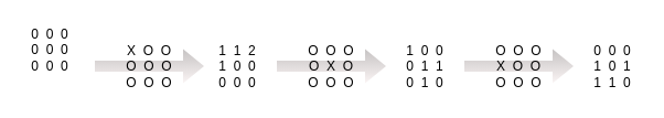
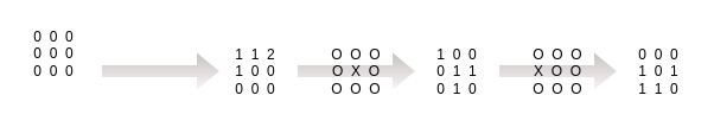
- <mxCell id="4" value="X&amp;nbsp; O&amp;nbsp; O&lt;br&gt;&lt;div&gt;&lt;span style=&quot;background-color: initial;&quot;&gt;O&lt;/span&gt;&amp;nbsp; O&amp;nbsp;&amp;nbsp;&lt;span style=&quot;background-color: initial;&quot;&gt;O&lt;/span&gt;&lt;/div&gt;&lt;div&gt;&lt;span style=&quot;background-color: initial;&quot;&gt;O&lt;/span&gt;&amp;nbsp; O&amp;nbsp;&amp;nbsp;&lt;span style=&quot;background-color: initial;&quot;&gt;O&lt;/span&gt;&lt;/div&gt;" style="text;strokeColor=none;align=center;fillColor=none;html=1;verticalAlign=middle;whiteSpace=wrap;rounded=0;shadow=0;" vertex="1" parent="1"><mxGeometry x="110" y="35" width="50" height="50" as="geometry" /></mxCell>
